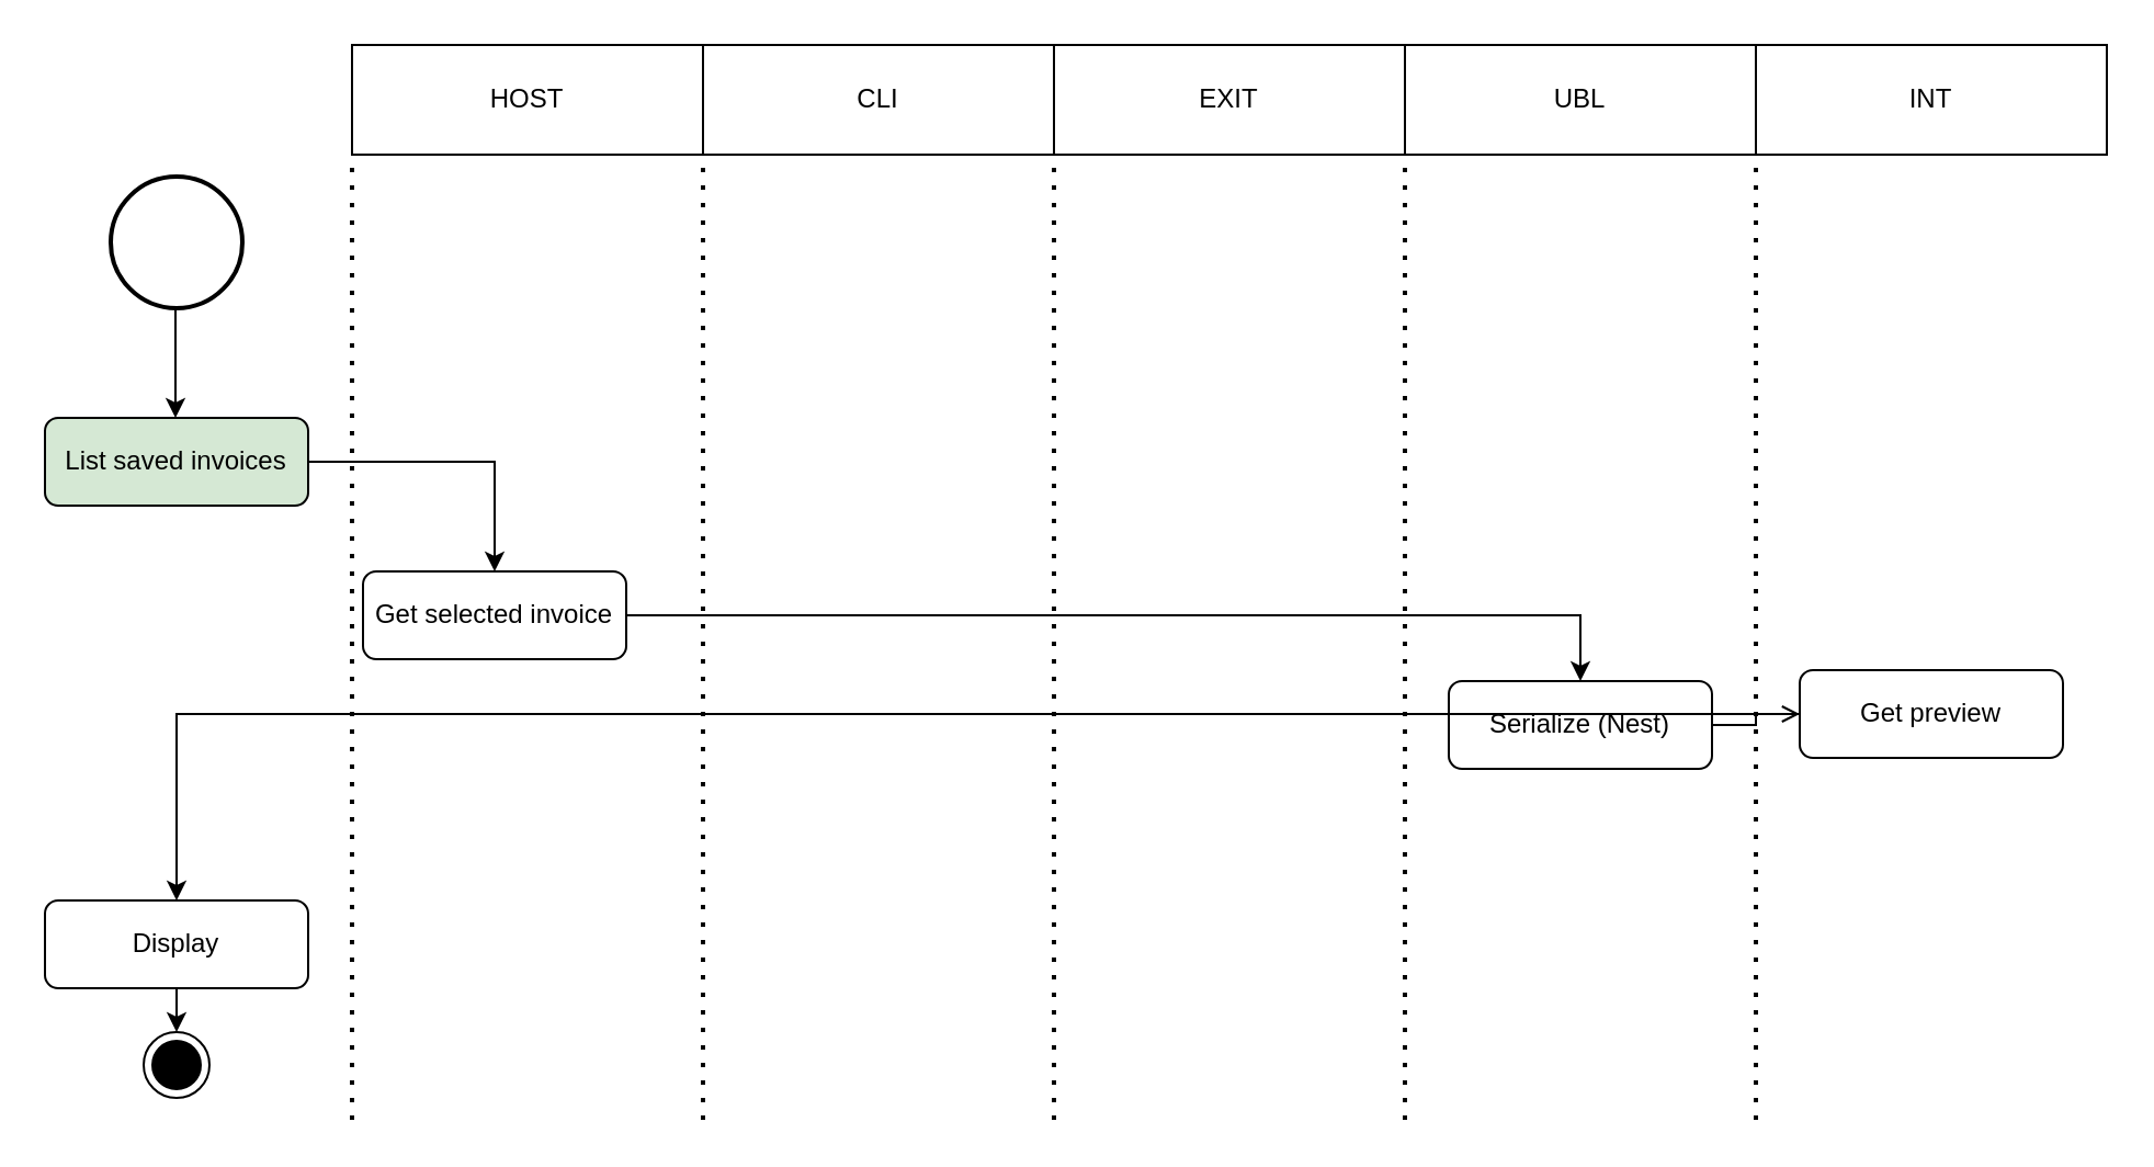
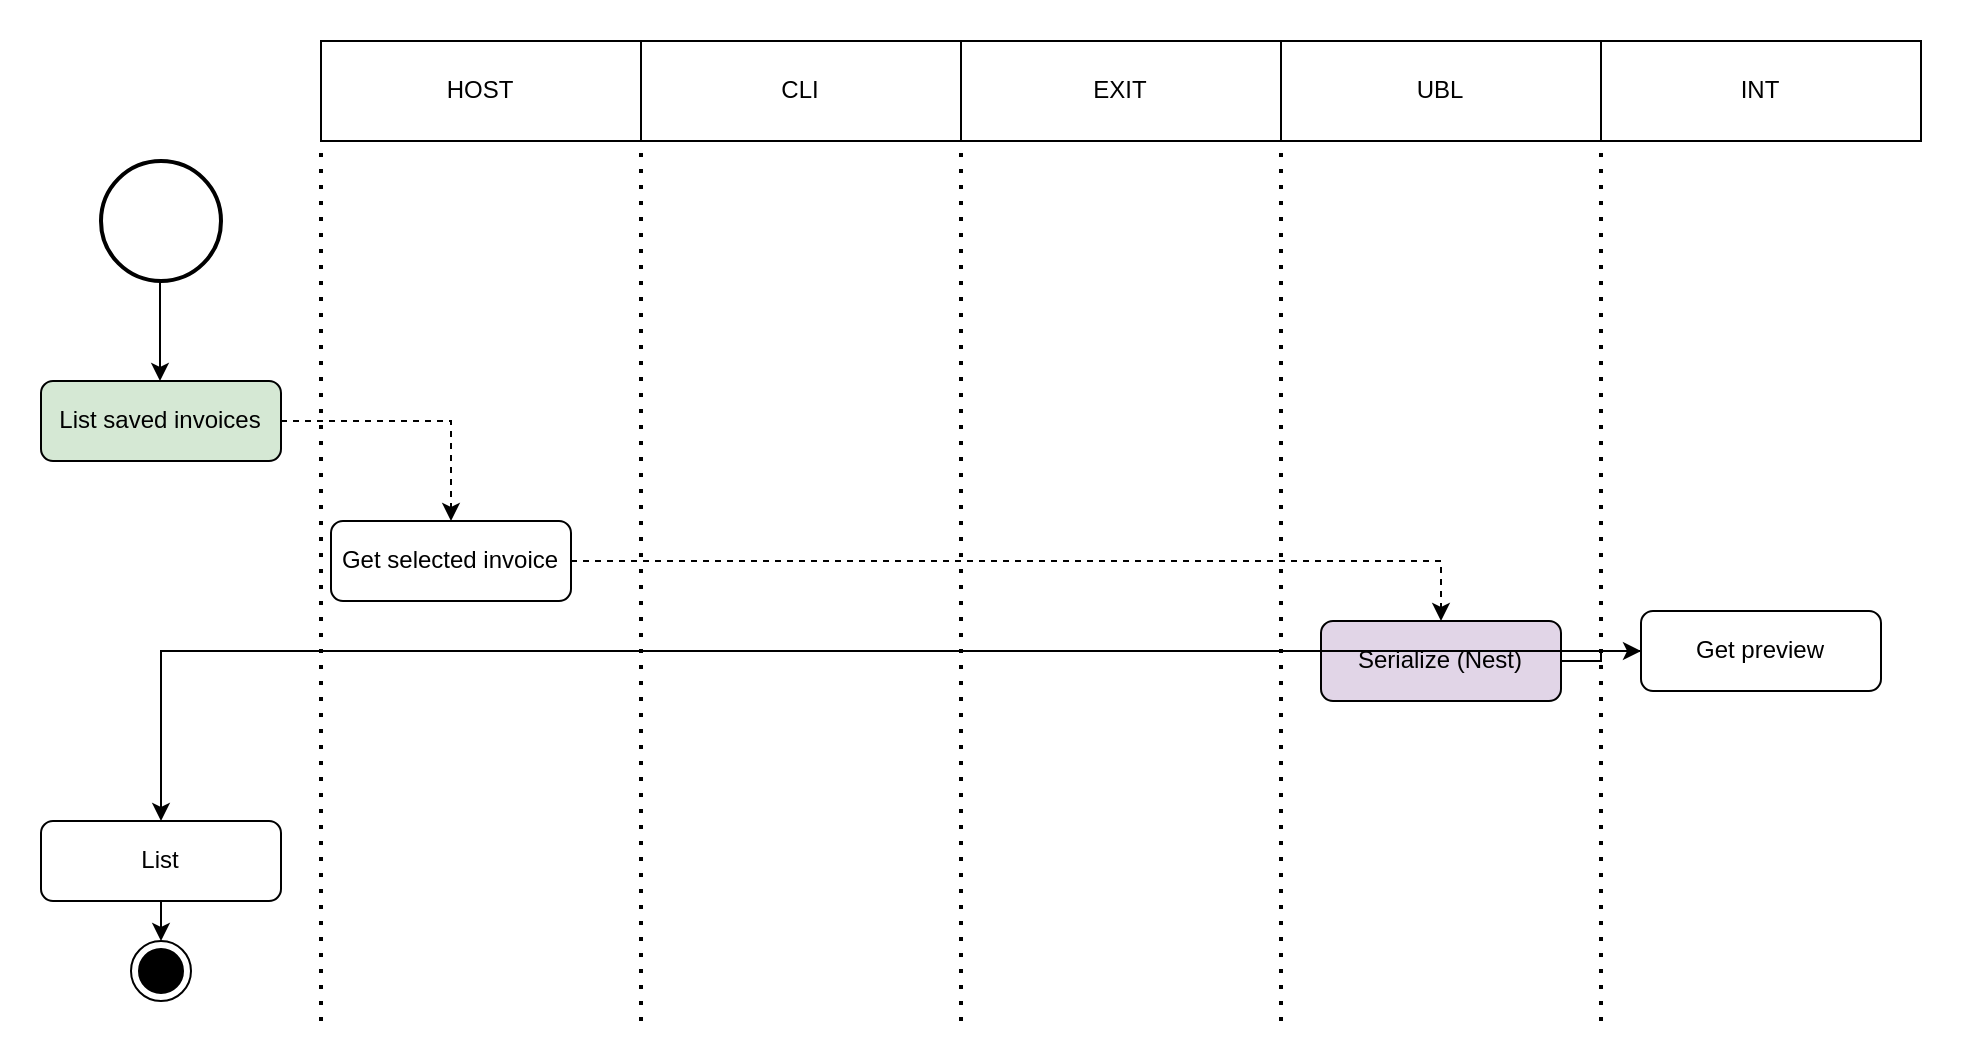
- <mxCell id="9" style="edgeStyle=orthogonalEdgeStyle;rounded=0;orthogonalLoop=1;jettySize=auto;html=1;entryX=0.5;entryY=0;entryDx=0;entryDy=0;" edge="1" parent="1" source="10" target="19"><mxGeometry relative="1" as="geometry" /></mxCell>
+ <mxCell id="9" style="edgeStyle=orthogonalEdgeStyle;rounded=0;orthogonalLoop=1;jettySize=auto;html=1;entryX=0.5;entryY=0;entryDx=0;entryDy=0;dashed=1;" edge="1" parent="1" source="10" target="19"><mxGeometry relative="1" as="geometry" /></mxCell>
- <mxCell id="18" style="edgeStyle=orthogonalEdgeStyle;rounded=0;orthogonalLoop=1;jettySize=auto;html=1;entryX=0.5;entryY=0;entryDx=0;entryDy=0;" edge="1" parent="1" source="19" target="21"><mxGeometry relative="1" as="geometry" /></mxCell>
+ <mxCell id="18" style="edgeStyle=orthogonalEdgeStyle;rounded=0;orthogonalLoop=1;jettySize=auto;html=1;entryX=0.5;entryY=0;entryDx=0;entryDy=0;dashed=1;" edge="1" parent="1" source="19" target="21"><mxGeometry relative="1" as="geometry" /></mxCell>
- <mxCell id="21" value="Serialize (Nest)" style="rounded=1;whiteSpace=wrap;html=1;" vertex="1" parent="1"><mxGeometry x="660" y="310" width="120" height="40" as="geometry" /></mxCell>
+ <mxCell id="21" value="Serialize (Nest)" style="rounded=1;whiteSpace=wrap;html=1;fillColor=#e1d5e7;" vertex="1" parent="1"><mxGeometry x="660" y="310" width="120" height="40" as="geometry" /></mxCell>
- <mxCell id="20" style="edgeStyle=orthogonalEdgeStyle;rounded=0;orthogonalLoop=1;jettySize=auto;html=1;endArrow=open;" edge="1" parent="1" source="21" target="23"><mxGeometry relative="1" as="geometry" /></mxCell>
+ <mxCell id="20" style="edgeStyle=orthogonalEdgeStyle;rounded=0;orthogonalLoop=1;jettySize=auto;html=1;" edge="1" parent="1" source="21" target="23"><mxGeometry relative="1" as="geometry" /></mxCell>
- <mxCell id="24" value="Display" style="rounded=1;whiteSpace=wrap;html=1;" vertex="1" parent="1"><mxGeometry x="20" y="410" width="120" height="40" as="geometry" /></mxCell>
+ <mxCell id="24" value="List" style="rounded=1;whiteSpace=wrap;html=1;" vertex="1" parent="1"><mxGeometry x="20" y="410" width="120" height="40" as="geometry" /></mxCell>
